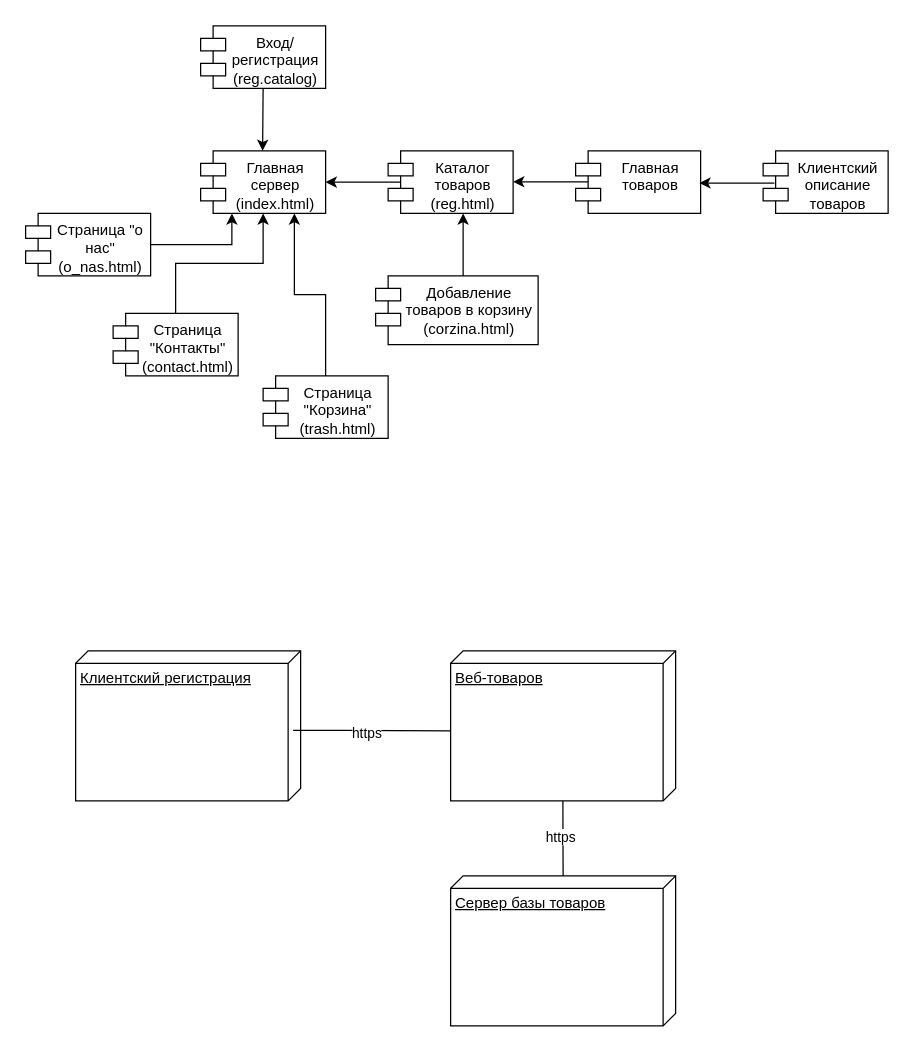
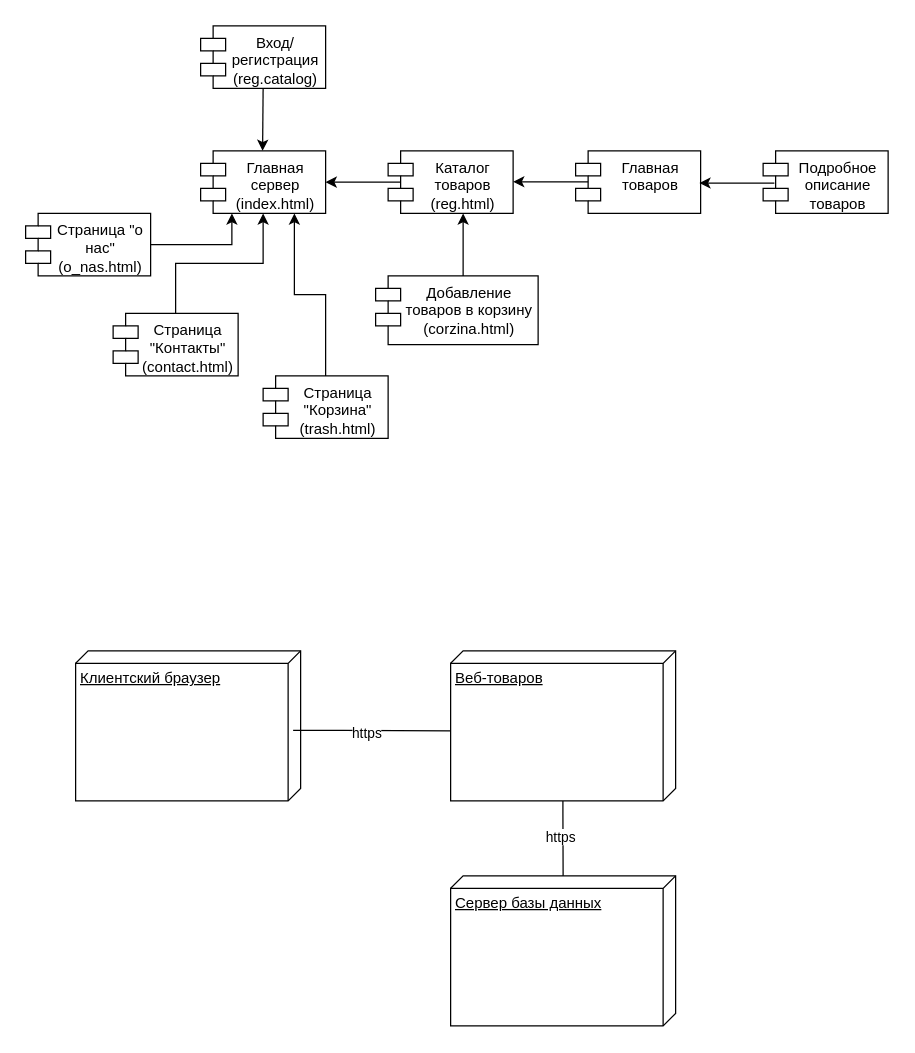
- <mxCell id="15" value="&lt;font style=&quot;vertical-align: inherit;&quot;&gt;&lt;font style=&quot;vertical-align: inherit;&quot;&gt;Клиентский описание товаров&lt;/font&gt;&lt;/font&gt;" style="shape=module;align=left;spacingLeft=20;align=center;verticalAlign=top;whiteSpace=wrap;html=1;" vertex="1" parent="1"><mxGeometry x="610" y="120" width="100" height="50" as="geometry" /></mxCell>
+ <mxCell id="15" value="&lt;font style=&quot;vertical-align: inherit;&quot;&gt;&lt;font style=&quot;vertical-align: inherit;&quot;&gt;Подробное описание товаров&lt;/font&gt;&lt;/font&gt;" style="shape=module;align=left;spacingLeft=20;align=center;verticalAlign=top;whiteSpace=wrap;html=1;" vertex="1" parent="1"><mxGeometry x="610" y="120" width="100" height="50" as="geometry" /></mxCell>
- <mxCell id="19" value="&lt;font style=&quot;vertical-align: inherit;&quot;&gt;&lt;font style=&quot;vertical-align: inherit;&quot;&gt;Клиентский регистрация&lt;/font&gt;&lt;/font&gt;" style="verticalAlign=top;align=left;spacingTop=8;spacingLeft=2;spacingRight=12;shape=cube;size=10;direction=south;fontStyle=4;html=1;whiteSpace=wrap;" vertex="1" parent="1"><mxGeometry x="60" y="520" width="180" height="120" as="geometry" /></mxCell>
+ <mxCell id="19" value="&lt;font style=&quot;vertical-align: inherit;&quot;&gt;&lt;font style=&quot;vertical-align: inherit;&quot;&gt;Клиентский браузер&lt;/font&gt;&lt;/font&gt;" style="verticalAlign=top;align=left;spacingTop=8;spacingLeft=2;spacingRight=12;shape=cube;size=10;direction=south;fontStyle=4;html=1;whiteSpace=wrap;" vertex="1" parent="1"><mxGeometry x="60" y="520" width="180" height="120" as="geometry" /></mxCell>
- <mxCell id="21" value="&lt;font style=&quot;vertical-align: inherit;&quot;&gt;&lt;font style=&quot;vertical-align: inherit;&quot;&gt;&lt;font style=&quot;vertical-align: inherit;&quot;&gt;&lt;font style=&quot;vertical-align: inherit;&quot;&gt;&lt;font style=&quot;vertical-align: inherit;&quot;&gt;&lt;font style=&quot;vertical-align: inherit;&quot;&gt;Сервер базы товаров&lt;/font&gt;&lt;/font&gt;&lt;/font&gt;&lt;/font&gt;&lt;/font&gt;&lt;/font&gt;" style="verticalAlign=top;align=left;spacingTop=8;spacingLeft=2;spacingRight=12;shape=cube;size=10;direction=south;fontStyle=4;html=1;whiteSpace=wrap;" vertex="1" parent="1"><mxGeometry x="360" y="700" width="180" height="120" as="geometry" /></mxCell>
+ <mxCell id="21" value="&lt;font style=&quot;vertical-align: inherit;&quot;&gt;&lt;font style=&quot;vertical-align: inherit;&quot;&gt;&lt;font style=&quot;vertical-align: inherit;&quot;&gt;&lt;font style=&quot;vertical-align: inherit;&quot;&gt;&lt;font style=&quot;vertical-align: inherit;&quot;&gt;&lt;font style=&quot;vertical-align: inherit;&quot;&gt;Сервер базы данных&lt;/font&gt;&lt;/font&gt;&lt;/font&gt;&lt;/font&gt;&lt;/font&gt;&lt;/font&gt;" style="verticalAlign=top;align=left;spacingTop=8;spacingLeft=2;spacingRight=12;shape=cube;size=10;direction=south;fontStyle=4;html=1;whiteSpace=wrap;" vertex="1" parent="1"><mxGeometry x="360" y="700" width="180" height="120" as="geometry" /></mxCell>
